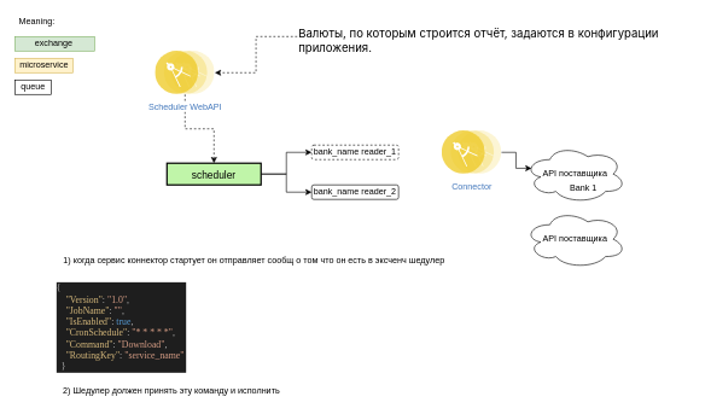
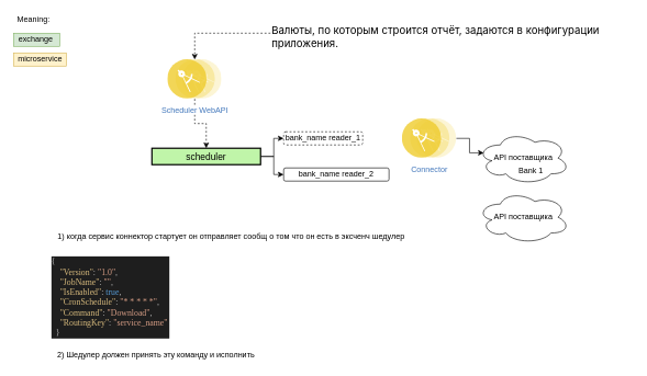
- <mxCell id="16" value="exchange&amp;nbsp;" style="text;html=1;align=center;verticalAlign=middle;resizable=0;points=[];autosize=1;fillColor=#d5e8d4;strokeColor=#82b366;" parent="1" vertex="1"><mxGeometry x="20" y="50" width="110" height="20" as="geometry" /></mxCell>
+ <mxCell id="16" value="exchange&amp;nbsp;" style="text;html=1;align=center;verticalAlign=middle;resizable=0;points=[];autosize=1;fillColor=#d5e8d4;strokeColor=#82b366;" parent="1" vertex="1"><mxGeometry x="20" y="50" width="70" height="20" as="geometry" /></mxCell>
- <mxCell id="7" value="Scheduler WebAPI" style="aspect=fixed;perimeter=ellipsePerimeter;html=1;align=center;shadow=0;dashed=0;fontColor=#4277BB;labelBackgroundColor=#ffffff;fontSize=12;spacingTop=3;image;image=img/lib/ibm/applications/microservice.svg;" parent="1" vertex="1"><mxGeometry x="213.9" y="70" width="82.2" height="60" as="geometry" /></mxCell>
+ <mxCell id="7" value="Scheduler WebAPI" style="aspect=fixed;perimeter=ellipsePerimeter;html=1;align=center;shadow=0;dashed=0;fontColor=#4277BB;labelBackgroundColor=#ffffff;fontSize=12;spacingTop=3;image;image=img/lib/ibm/applications/microservice.svg;" parent="1" vertex="1"><mxGeometry x="253.9" y="90" width="82.2" height="60" as="geometry" /></mxCell>
- <mxCell id="19" value="queue" style="text;html=1;align=center;verticalAlign=middle;resizable=0;points=[];autosize=1;rounded=0;strokeColor=#000000;" parent="1" vertex="1"><mxGeometry x="20" y="110" width="50" height="20" as="geometry" /></mxCell>
- <mxCell id="4" value="scheduler" style="strokeWidth=2;dashed=0;align=center;fontSize=14;shape=rect;fillColor=#c0f5a9;strokeColor=#000000;" parent="1" vertex="1"><mxGeometry x="230" y="225" width="130" height="30" as="geometry" /></mxCell>
+ <mxCell id="4" value="scheduler" style="strokeWidth=2;dashed=0;align=center;fontSize=14;shape=rect;fillColor=#c0f5a9;strokeColor=#000000;" parent="1" vertex="1"><mxGeometry x="230" y="225" width="165" height="25" as="geometry" /></mxCell>
- <mxCell id="8" value="bank_name reader_2" style="rounded=1;whiteSpace=wrap;html=1;" parent="1" vertex="1"><mxGeometry x="430" y="255" width="120" height="20" as="geometry" /></mxCell>
+ <mxCell id="8" value="bank_name reader_2" style="rounded=1;whiteSpace=wrap;html=1;" parent="1" vertex="1"><mxGeometry x="430" y="255" width="160" height="20" as="geometry" /></mxCell>
